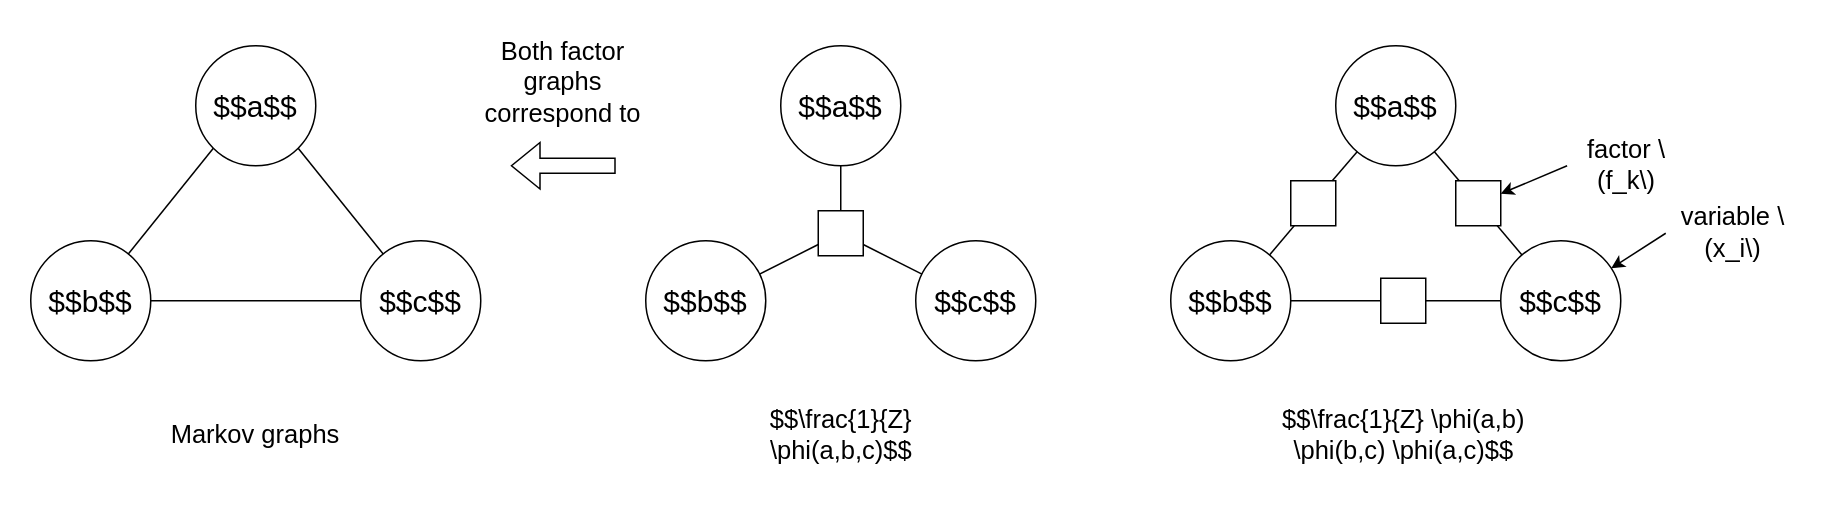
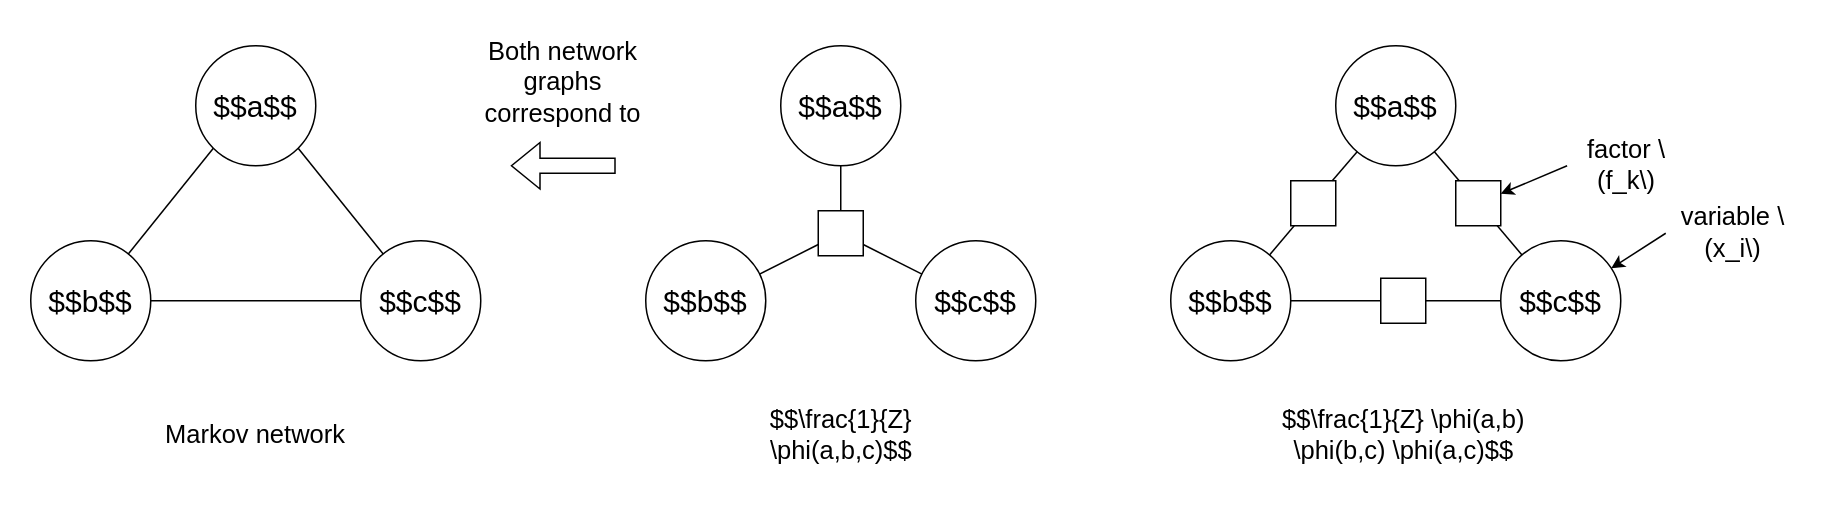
- <mxCell id="48" value="&lt;font style=&quot;font-size: 17px;&quot;&gt;Both factor graphs correspond to&lt;/font&gt;" style="text;html=1;strokeColor=none;fillColor=none;align=center;verticalAlign=middle;whiteSpace=wrap;rounded=0;" vertex="1" parent="1"><mxGeometry x="310" y="20" width="130" height="70" as="geometry" /></mxCell>
+ <mxCell id="48" value="&lt;font style=&quot;font-size: 17px;&quot;&gt;Both network graphs correspond to&lt;/font&gt;" style="text;html=1;strokeColor=none;fillColor=none;align=center;verticalAlign=middle;whiteSpace=wrap;rounded=0;" vertex="1" parent="1"><mxGeometry x="310" y="20" width="130" height="70" as="geometry" /></mxCell>
- <mxCell id="49" value="&lt;font style=&quot;font-size: 17px;&quot;&gt;Markov graphs&lt;/font&gt;" style="text;html=1;strokeColor=none;fillColor=none;align=center;verticalAlign=middle;whiteSpace=wrap;rounded=0;" vertex="1" parent="1"><mxGeometry x="105" y="270" width="130" height="40" as="geometry" /></mxCell>
+ <mxCell id="49" value="&lt;font style=&quot;font-size: 17px;&quot;&gt;Markov network&lt;/font&gt;" style="text;html=1;strokeColor=none;fillColor=none;align=center;verticalAlign=middle;whiteSpace=wrap;rounded=0;" vertex="1" parent="1"><mxGeometry x="105" y="270" width="130" height="40" as="geometry" /></mxCell>
